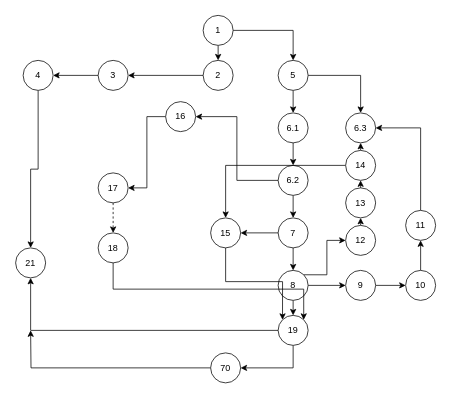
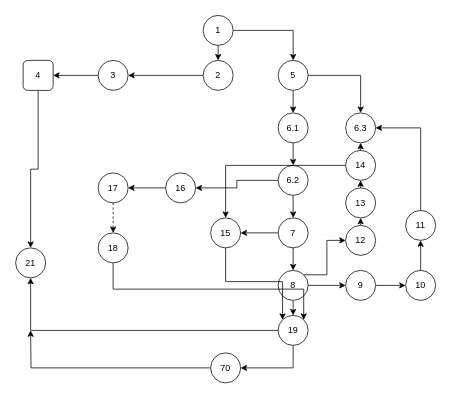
- <mxCell id="11" value="4" style="ellipse;whiteSpace=wrap;html=1;aspect=fixed;" vertex="1" parent="1"><mxGeometry x="30" y="80" width="40" height="40" as="geometry" /></mxCell>
+ <mxCell id="11" value="4" style="whiteSpace=wrap;html=1;aspect=fixed;rounded=1;" vertex="1" parent="1"><mxGeometry x="30" y="80" width="40" height="40" as="geometry" /></mxCell>
- <mxCell id="49" value="16" style="ellipse;whiteSpace=wrap;html=1;aspect=fixed;" vertex="1" parent="1"><mxGeometry x="220" y="135" width="40" height="40" as="geometry" /></mxCell>
+ <mxCell id="49" value="16" style="ellipse;whiteSpace=wrap;html=1;aspect=fixed;" vertex="1" parent="1"><mxGeometry x="220" y="230" width="40" height="40" as="geometry" /></mxCell>
